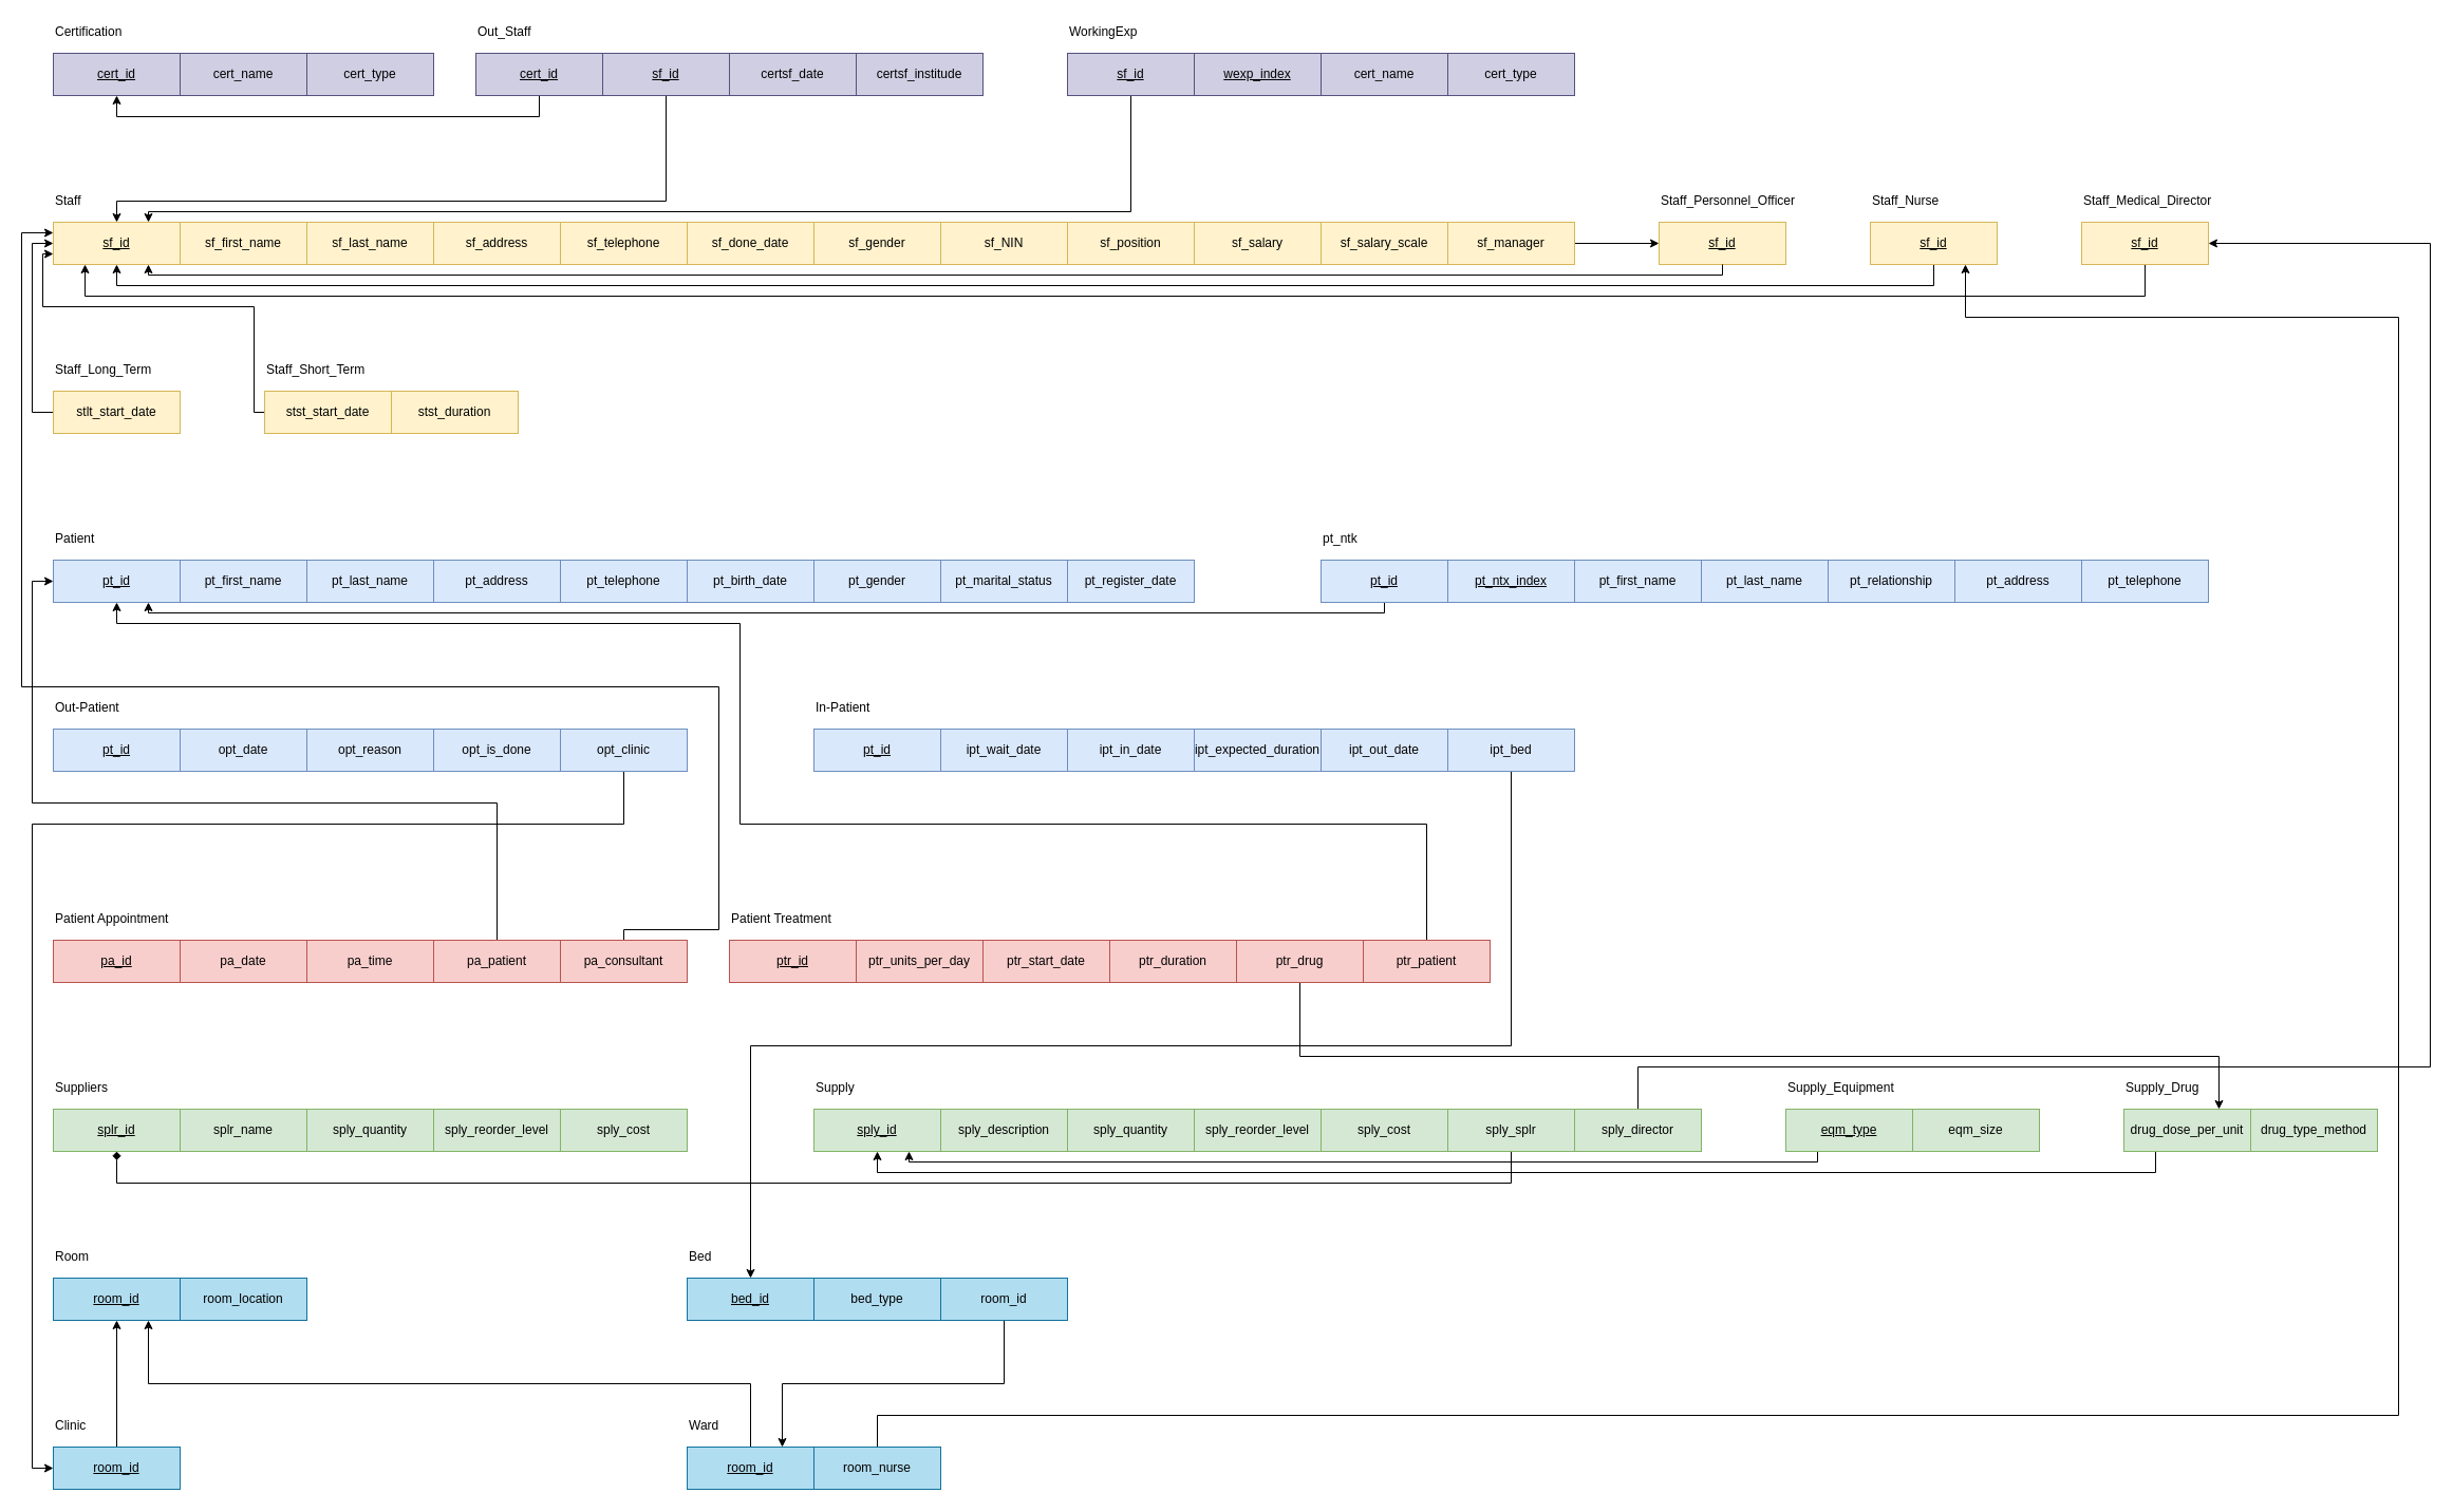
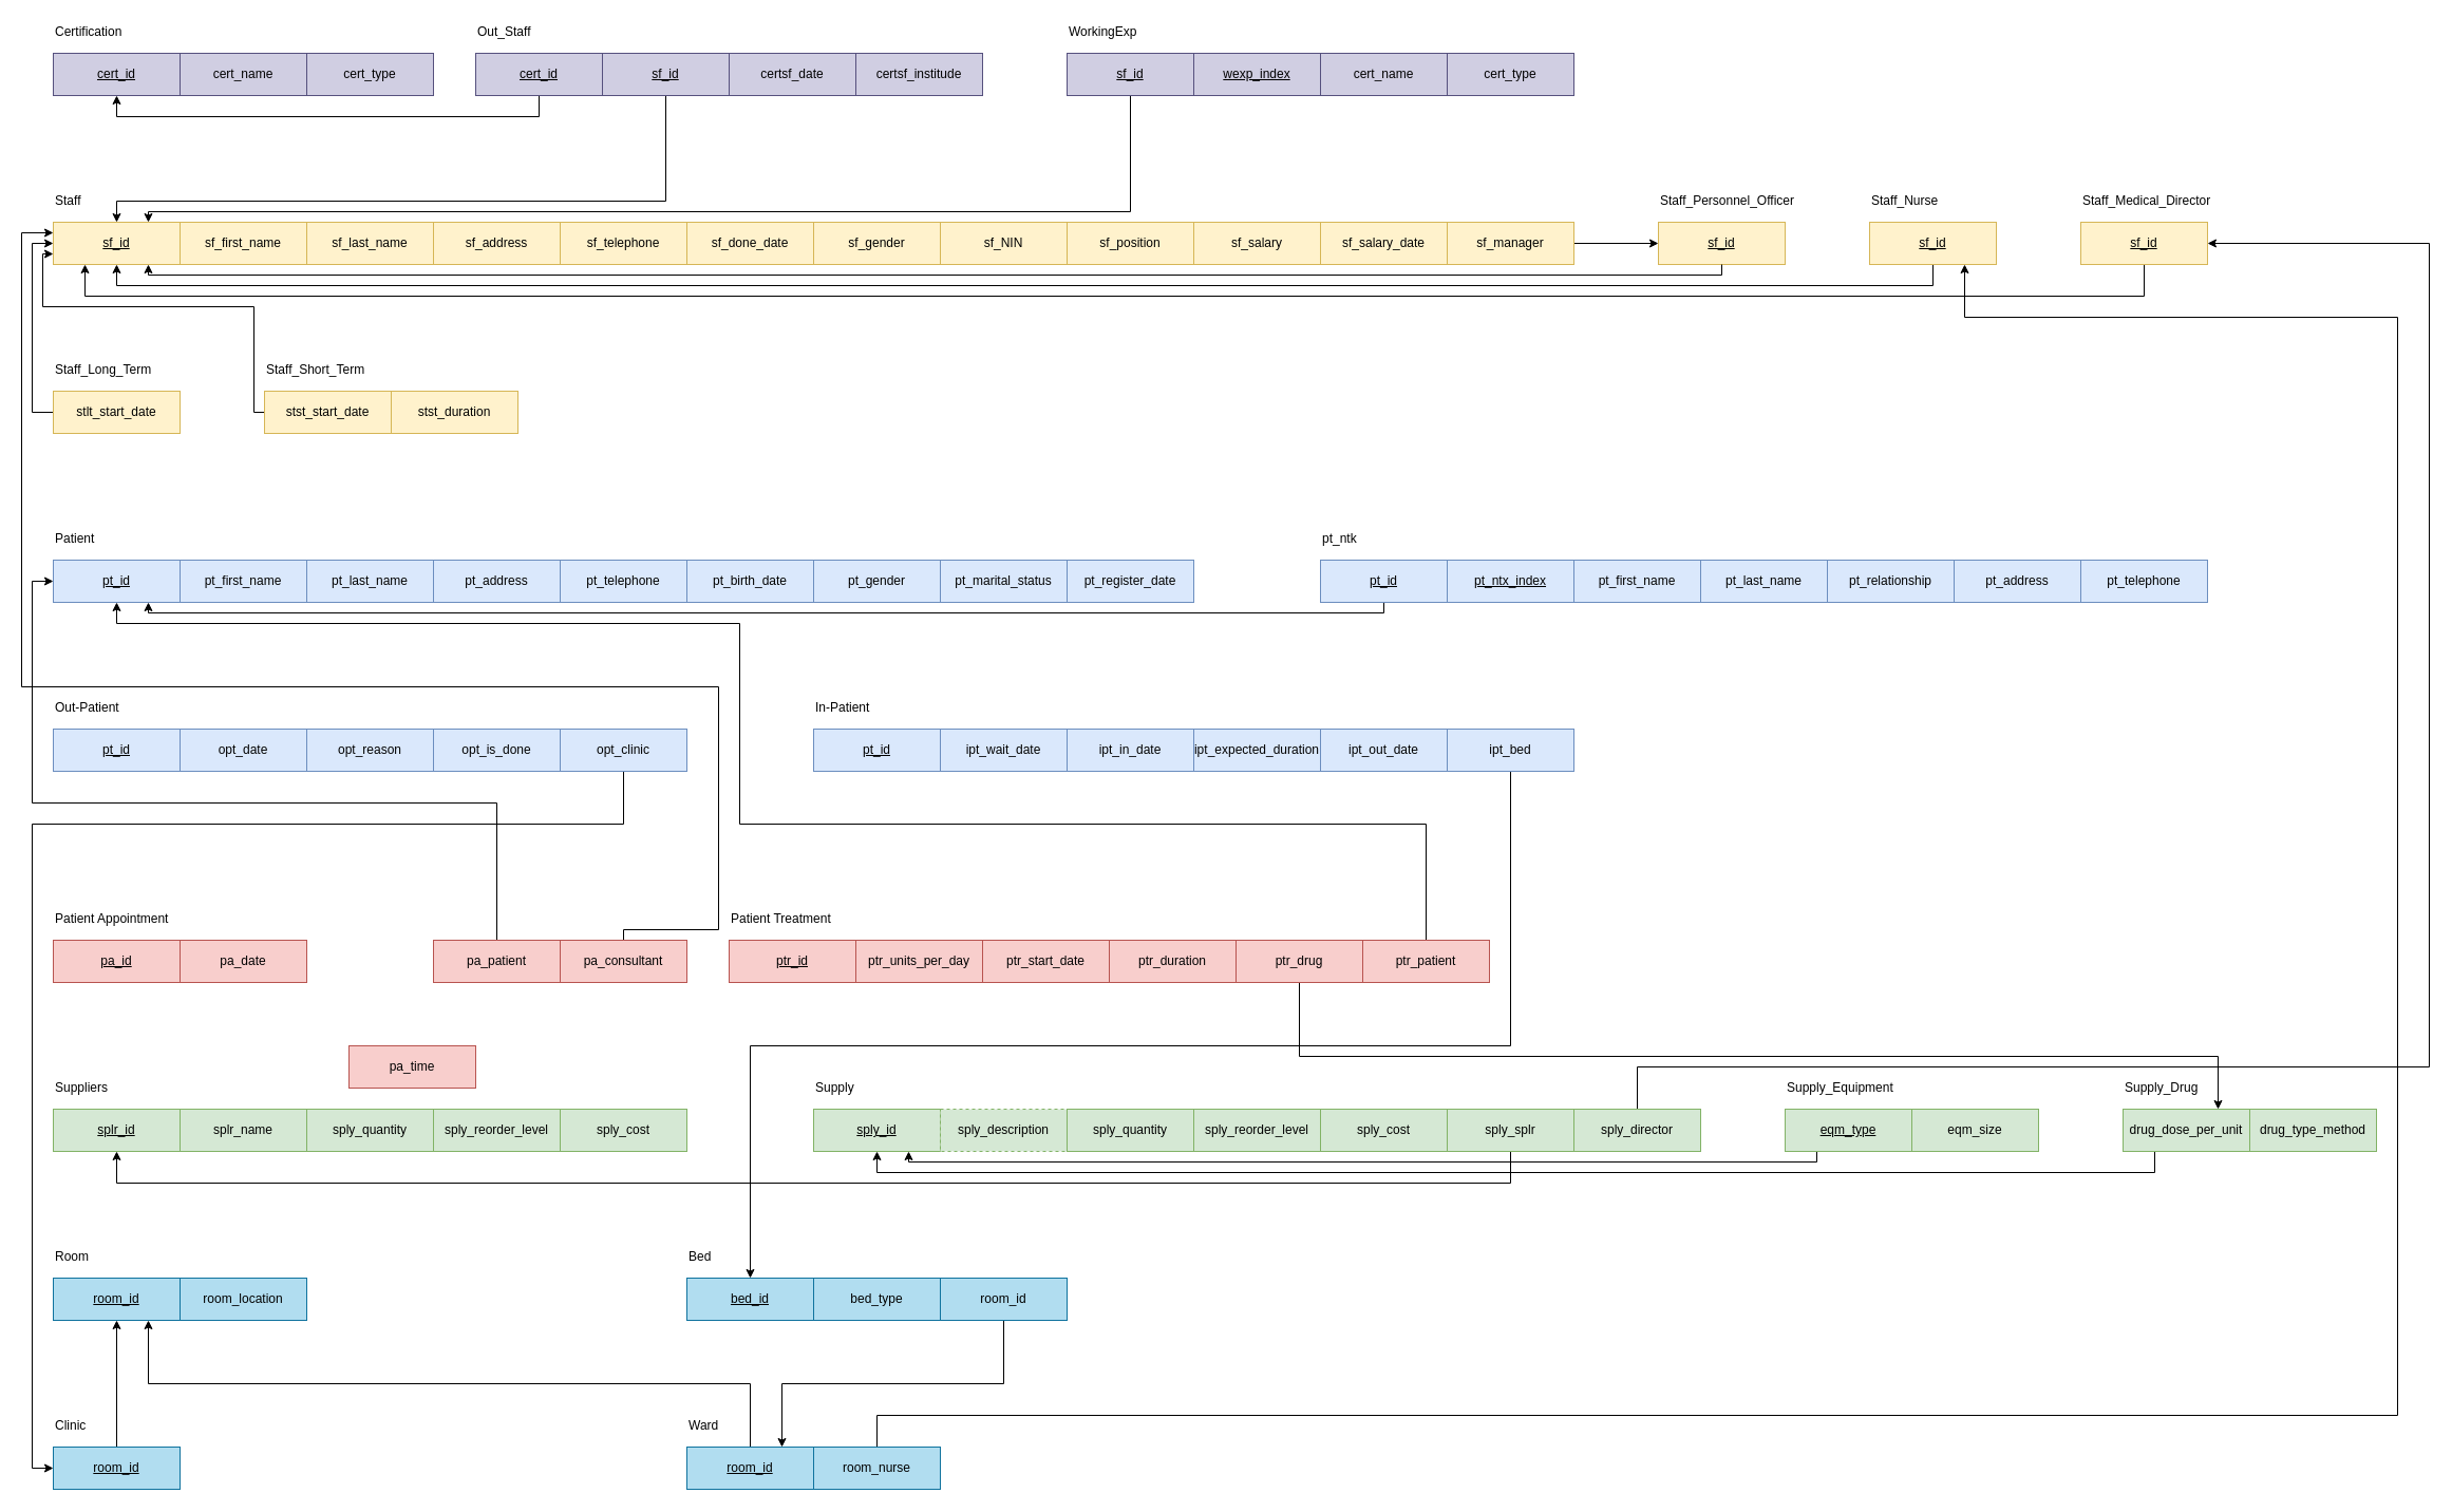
- <mxCell id="13" value="sf_salary_scale" style="rounded=0;whiteSpace=wrap;html=1;fillColor=#fff2cc;strokeColor=#d6b656;" parent="1" vertex="1"><mxGeometry x="1250" y="210" width="120" height="40" as="geometry" /></mxCell>
+ <mxCell id="13" value="sf_salary_date" style="rounded=0;whiteSpace=wrap;html=1;fillColor=#fff2cc;strokeColor=#d6b656;" parent="1" vertex="1"><mxGeometry x="1250" y="210" width="120" height="40" as="geometry" /></mxCell>
- <mxCell id="26" value="pa_time" style="rounded=0;whiteSpace=wrap;html=1;fillColor=#f8cecc;strokeColor=#b85450;" parent="1" vertex="1"><mxGeometry x="290" y="890" width="120" height="40" as="geometry" /></mxCell>
+ <mxCell id="26" value="pa_time" style="rounded=0;whiteSpace=wrap;html=1;fillColor=#f8cecc;strokeColor=#b85450;" parent="1" vertex="1"><mxGeometry x="330" y="990" width="120" height="40" as="geometry" /></mxCell>
- <mxCell id="43" value="sply_description" style="rounded=0;whiteSpace=wrap;html=1;fillColor=#d5e8d4;strokeColor=#82b366;" parent="1" vertex="1"><mxGeometry x="890" y="1050" width="120" height="40" as="geometry" /></mxCell>
+ <mxCell id="43" value="sply_description" style="rounded=0;whiteSpace=wrap;html=1;fillColor=#d5e8d4;strokeColor=#82b366;dashed=1;" parent="1" vertex="1"><mxGeometry x="890" y="1050" width="120" height="40" as="geometry" /></mxCell>
- <mxCell id="120" style="edgeStyle=orthogonalEdgeStyle;rounded=0;orthogonalLoop=1;jettySize=auto;html=1;exitX=0.5;exitY=1;exitDx=0;exitDy=0;entryX=0.5;entryY=1;entryDx=0;entryDy=0;endArrow=diamond;" parent="1" source="121" target="48" edge="1"><mxGeometry relative="1" as="geometry"><Array as="points"><mxPoint x="1430" y="1120" /><mxPoint x="110" y="1120" /></Array></mxGeometry></mxCell>
+ <mxCell id="120" style="edgeStyle=orthogonalEdgeStyle;rounded=0;orthogonalLoop=1;jettySize=auto;html=1;exitX=0.5;exitY=1;exitDx=0;exitDy=0;entryX=0.5;entryY=1;entryDx=0;entryDy=0;" parent="1" source="121" target="48" edge="1"><mxGeometry relative="1" as="geometry"><Array as="points"><mxPoint x="1430" y="1120" /><mxPoint x="110" y="1120" /></Array></mxGeometry></mxCell>
